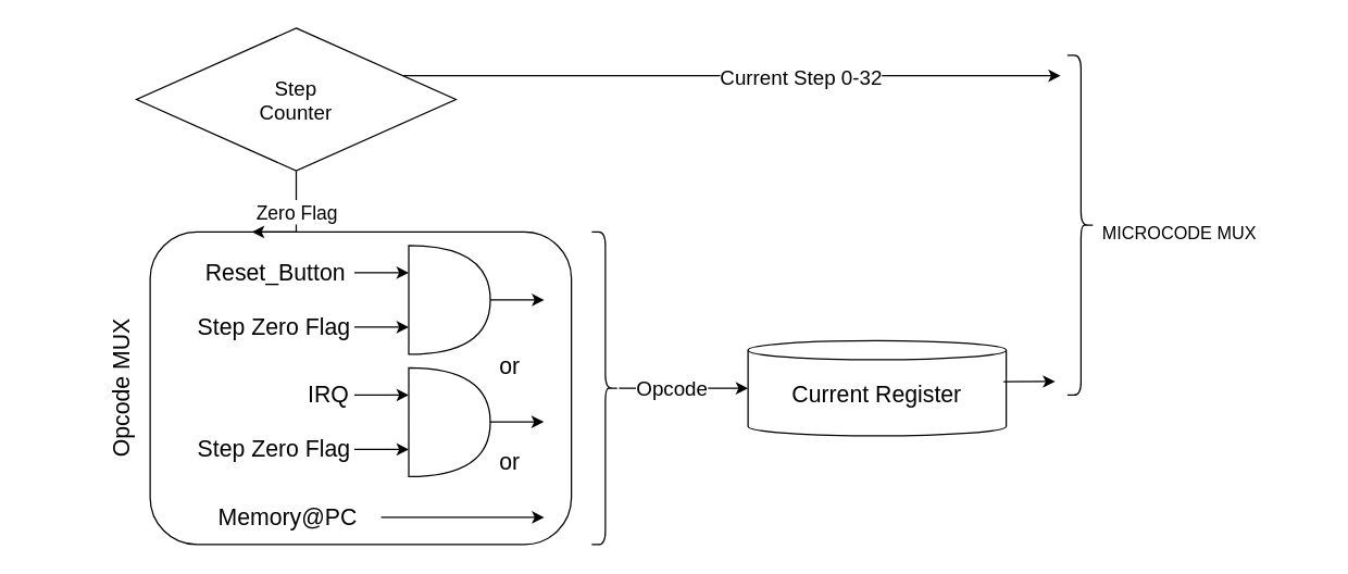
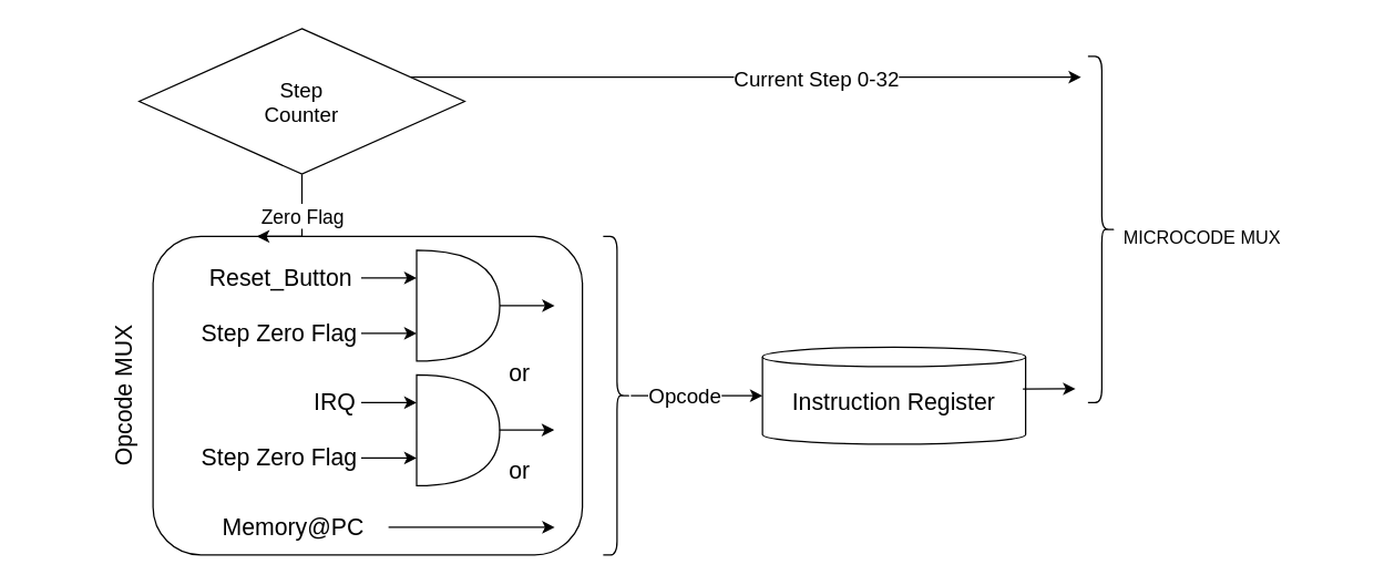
- <mxCell id="23" value="&lt;font style=&quot;font-size: 17px;&quot;&gt;Current Register&lt;/font&gt;" style="shape=cylinder3;whiteSpace=wrap;html=1;boundedLbl=1;backgroundOutline=1;size=7;" vertex="1" parent="1"><mxGeometry x="550" y="250" width="190" height="70" as="geometry" /></mxCell>
+ <mxCell id="23" value="&lt;font style=&quot;font-size: 17px;&quot;&gt;Instruction Register&lt;/font&gt;" style="shape=cylinder3;whiteSpace=wrap;html=1;boundedLbl=1;backgroundOutline=1;size=7;" vertex="1" parent="1"><mxGeometry x="550" y="250" width="190" height="70" as="geometry" /></mxCell>
